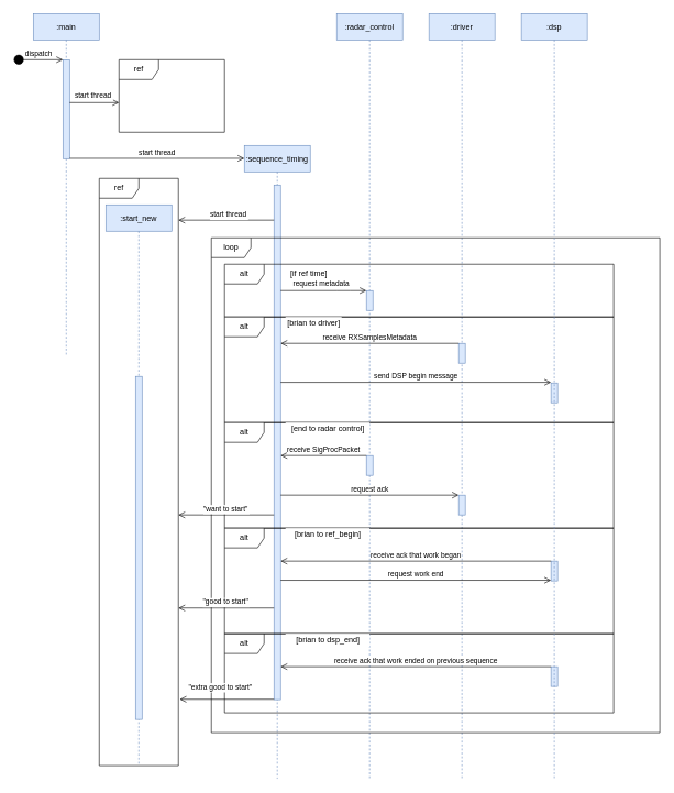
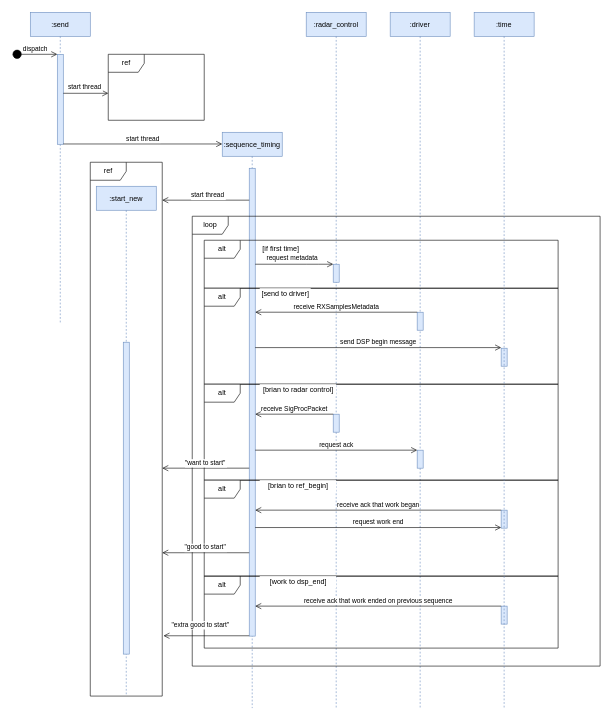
- <mxCell id="2" value=":main" style="shape=umlLifeline;perimeter=lifelinePerimeter;container=1;collapsible=0;recursiveResize=0;rounded=0;shadow=0;strokeWidth=1;fillColor=#dae8fc;strokeColor=#6c8ebf;" parent="1" vertex="1"><mxGeometry x="50" y="20" width="100" height="520" as="geometry" /></mxCell>
+ <mxCell id="2" value=":send" style="shape=umlLifeline;perimeter=lifelinePerimeter;container=1;collapsible=0;recursiveResize=0;rounded=0;shadow=0;strokeWidth=1;fillColor=#dae8fc;strokeColor=#6c8ebf;" parent="1" vertex="1"><mxGeometry x="50" y="20" width="100" height="520" as="geometry" /></mxCell>
- <mxCell id="42" value=":dsp" style="shape=umlLifeline;perimeter=lifelinePerimeter;container=1;collapsible=0;recursiveResize=0;rounded=0;shadow=0;strokeWidth=1;fillColor=#dae8fc;strokeColor=#6c8ebf;" vertex="1" parent="1"><mxGeometry x="790" y="20" width="100" height="1160" as="geometry" /></mxCell>
+ <mxCell id="42" value=":time" style="shape=umlLifeline;perimeter=lifelinePerimeter;container=1;collapsible=0;recursiveResize=0;rounded=0;shadow=0;strokeWidth=1;fillColor=#dae8fc;strokeColor=#6c8ebf;" vertex="1" parent="1"><mxGeometry x="790" y="20" width="100" height="1160" as="geometry" /></mxCell>
- <mxCell id="18" value="[if ref time]" style="text;html=1;strokeColor=none;fillColor=none;align=center;verticalAlign=middle;whiteSpace=wrap;rounded=0;" vertex="1" parent="15"><mxGeometry x="-217.5" y="380" width="70" height="30" as="geometry" /></mxCell>
+ <mxCell id="18" value="[if first time]" style="text;html=1;strokeColor=none;fillColor=none;align=center;verticalAlign=middle;whiteSpace=wrap;rounded=0;" vertex="1" parent="15"><mxGeometry x="-217.5" y="380" width="70" height="30" as="geometry" /></mxCell>
- <mxCell id="20" value="[brian to driver]" style="text;html=1;strokeColor=none;fillColor=default;align=center;verticalAlign=middle;whiteSpace=wrap;rounded=0;" vertex="1" parent="15"><mxGeometry x="-217.5" y="460" width="85" height="20" as="geometry" /></mxCell>
+ <mxCell id="20" value="[send to driver]" style="text;html=1;strokeColor=none;fillColor=default;align=center;verticalAlign=middle;whiteSpace=wrap;rounded=0;" vertex="1" parent="15"><mxGeometry x="-217.5" y="460" width="85" height="20" as="geometry" /></mxCell>
- <mxCell id="23" value="[end to radar control]" style="text;html=1;strokeColor=none;fillColor=default;align=center;verticalAlign=middle;whiteSpace=wrap;rounded=0;" vertex="1" parent="15"><mxGeometry x="-217.5" y="620" width="127.5" height="20" as="geometry" /></mxCell>
+ <mxCell id="23" value="[brian to radar control]" style="text;html=1;strokeColor=none;fillColor=default;align=center;verticalAlign=middle;whiteSpace=wrap;rounded=0;" vertex="1" parent="15"><mxGeometry x="-217.5" y="620" width="127.5" height="20" as="geometry" /></mxCell>
- <mxCell id="26" value="[brian to dsp_end]" style="text;html=1;strokeColor=none;fillColor=default;align=center;verticalAlign=middle;whiteSpace=wrap;rounded=0;" vertex="1" parent="15"><mxGeometry x="-217.5" y="940" width="127.5" height="20" as="geometry" /></mxCell>
+ <mxCell id="26" value="[work to dsp_end]" style="text;html=1;strokeColor=none;fillColor=default;align=center;verticalAlign=middle;whiteSpace=wrap;rounded=0;" vertex="1" parent="15"><mxGeometry x="-217.5" y="940" width="127.5" height="20" as="geometry" /></mxCell>
